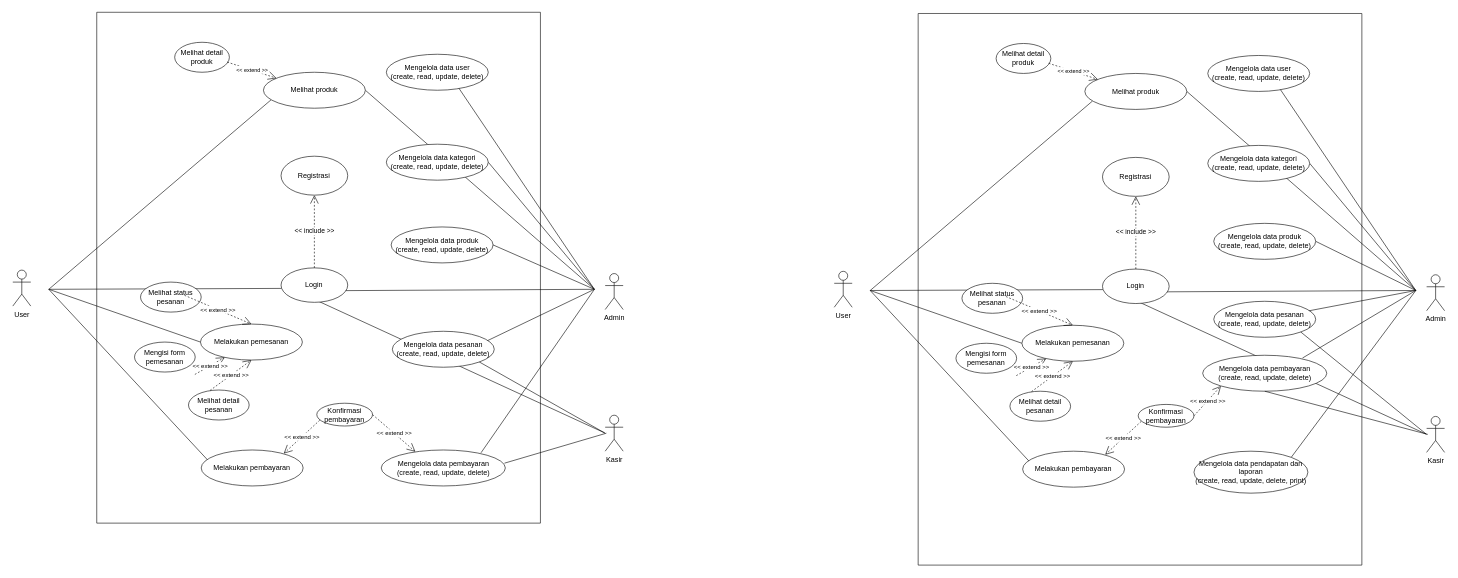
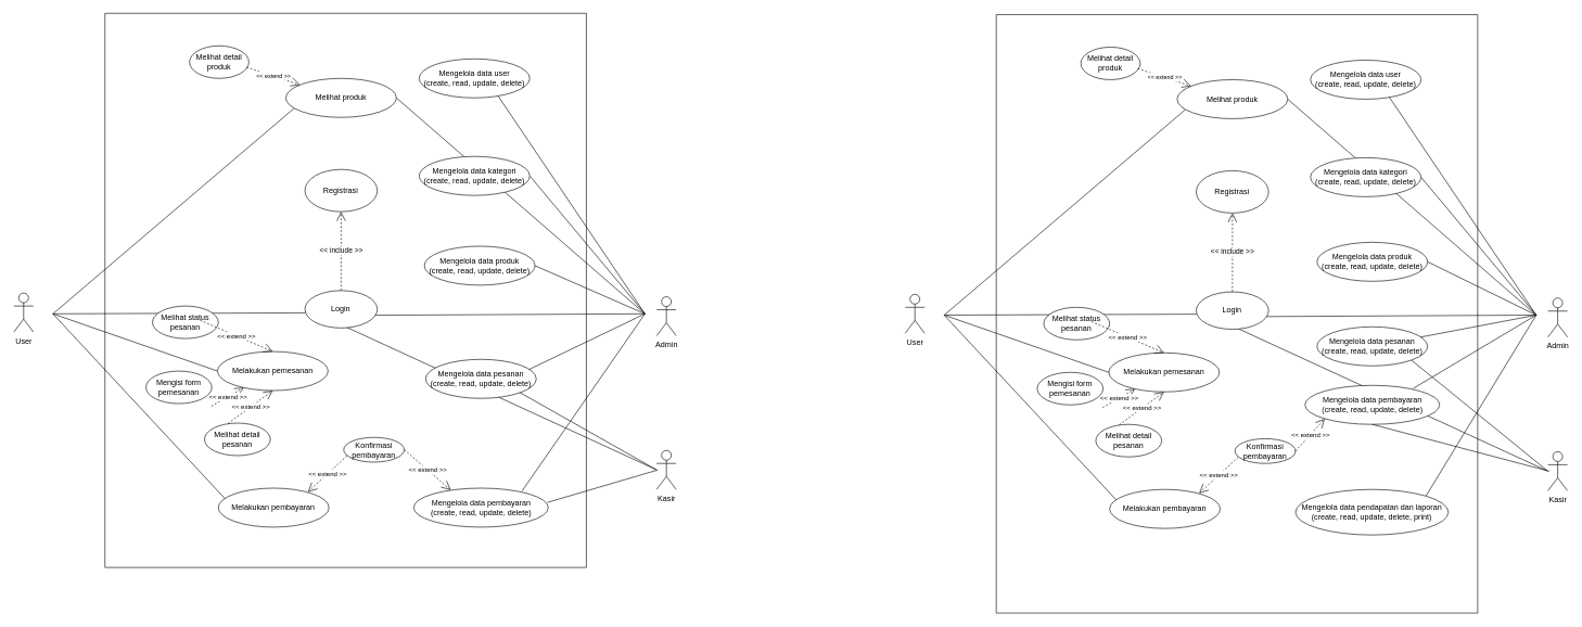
- <mxCell id="77" value="Mengelola data pendapatan dan laporan&lt;br&gt;(create, read, update, delete, print)" style="ellipse;whiteSpace=wrap;html=1;" vertex="1" parent="58"><mxGeometry x="460" y="730" width="190" height="70" as="geometry" /></mxCell>
+ <mxCell id="77" value="Mengelola data pendapatan dan laporan&lt;br&gt;(create, read, update, delete, print)" style="ellipse;whiteSpace=wrap;html=1;" vertex="1" parent="58"><mxGeometry x="460" y="730" width="235" height="70" as="geometry" /></mxCell>
